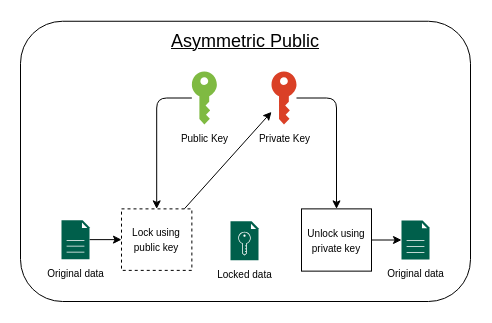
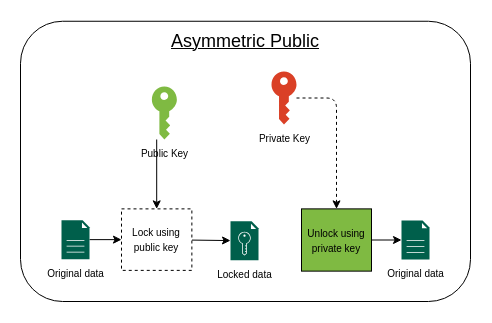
- <mxCell id="7" value="&lt;font style=&quot;font-size: 10px;&quot;&gt;Public Key&lt;/font&gt;" style="sketch=0;pointerEvents=1;shadow=0;dashed=0;html=1;strokeColor=none;labelPosition=center;verticalLabelPosition=bottom;verticalAlign=top;outlineConnect=0;align=center;shape=mxgraph.office.security.key_permissions;fillColor=#7FBA42;" parent="1" vertex="1"><mxGeometry x="191.37" y="71" width="25" height="53" as="geometry" /></mxCell>
+ <mxCell id="7" value="&lt;font style=&quot;font-size: 10px;&quot;&gt;Public Key&lt;/font&gt;" style="sketch=0;pointerEvents=1;shadow=0;dashed=0;html=1;strokeColor=none;labelPosition=center;verticalLabelPosition=bottom;verticalAlign=top;outlineConnect=0;align=center;shape=mxgraph.office.security.key_permissions;fillColor=#7FBA42;" parent="1" vertex="1"><mxGeometry x="151.37" y="86" width="25" height="53" as="geometry" /></mxCell>
- <mxCell id="4" style="edgeStyle=orthogonalEdgeStyle;html=1;entryX=0.5;entryY=0;entryDx=0;entryDy=0;fontSize=10;" parent="1" source="5" target="15" edge="1"><mxGeometry relative="1" as="geometry" /></mxCell>
+ <mxCell id="4" style="edgeStyle=orthogonalEdgeStyle;html=1;entryX=0.5;entryY=0;entryDx=0;entryDy=0;fontSize=10;dashed=1;" parent="1" source="5" target="15" edge="1"><mxGeometry relative="1" as="geometry" /></mxCell>
- <mxCell id="12" style="edgeStyle=none;html=1;fontSize=10;" parent="1" source="13" target="5" edge="1"><mxGeometry relative="1" as="geometry" /></mxCell>
+ <mxCell id="12" style="edgeStyle=none;html=1;fontSize=10;" parent="1" source="13" target="8" edge="1"><mxGeometry relative="1" as="geometry" /></mxCell>
- <mxCell id="15" value="&lt;font style=&quot;font-size: 10px;&quot;&gt;Unlock using private key&lt;/font&gt;" style="rounded=0;whiteSpace=wrap;html=1;" parent="1" vertex="1"><mxGeometry x="301" y="208.38" width="70" height="62.25" as="geometry" /></mxCell>
+ <mxCell id="15" value="&lt;font style=&quot;font-size: 10px;&quot;&gt;Unlock using private key&lt;/font&gt;" style="rounded=0;whiteSpace=wrap;html=1;fillColor=#7fba42;" parent="1" vertex="1"><mxGeometry x="301" y="208.38" width="70" height="62.25" as="geometry" /></mxCell>
